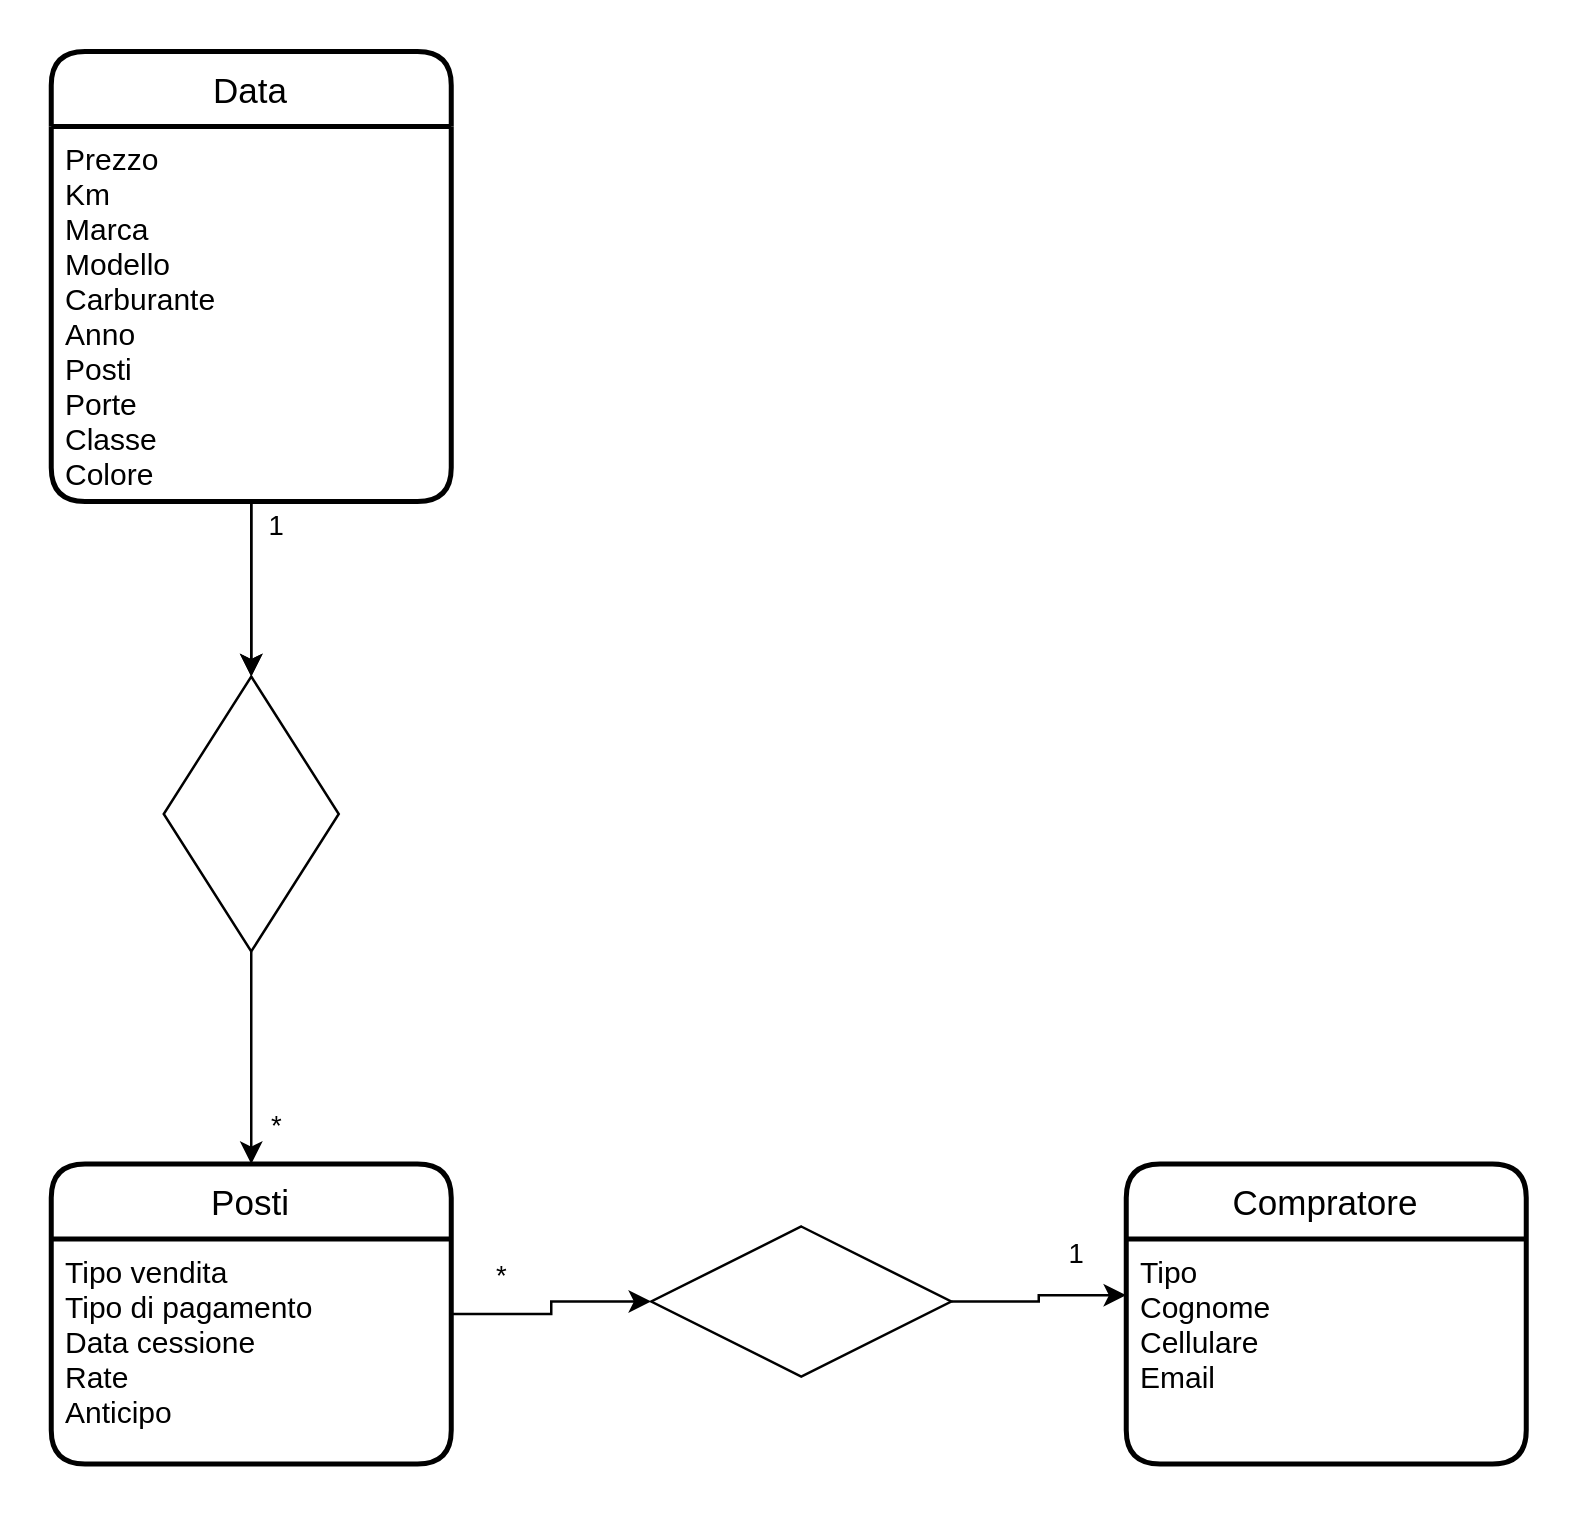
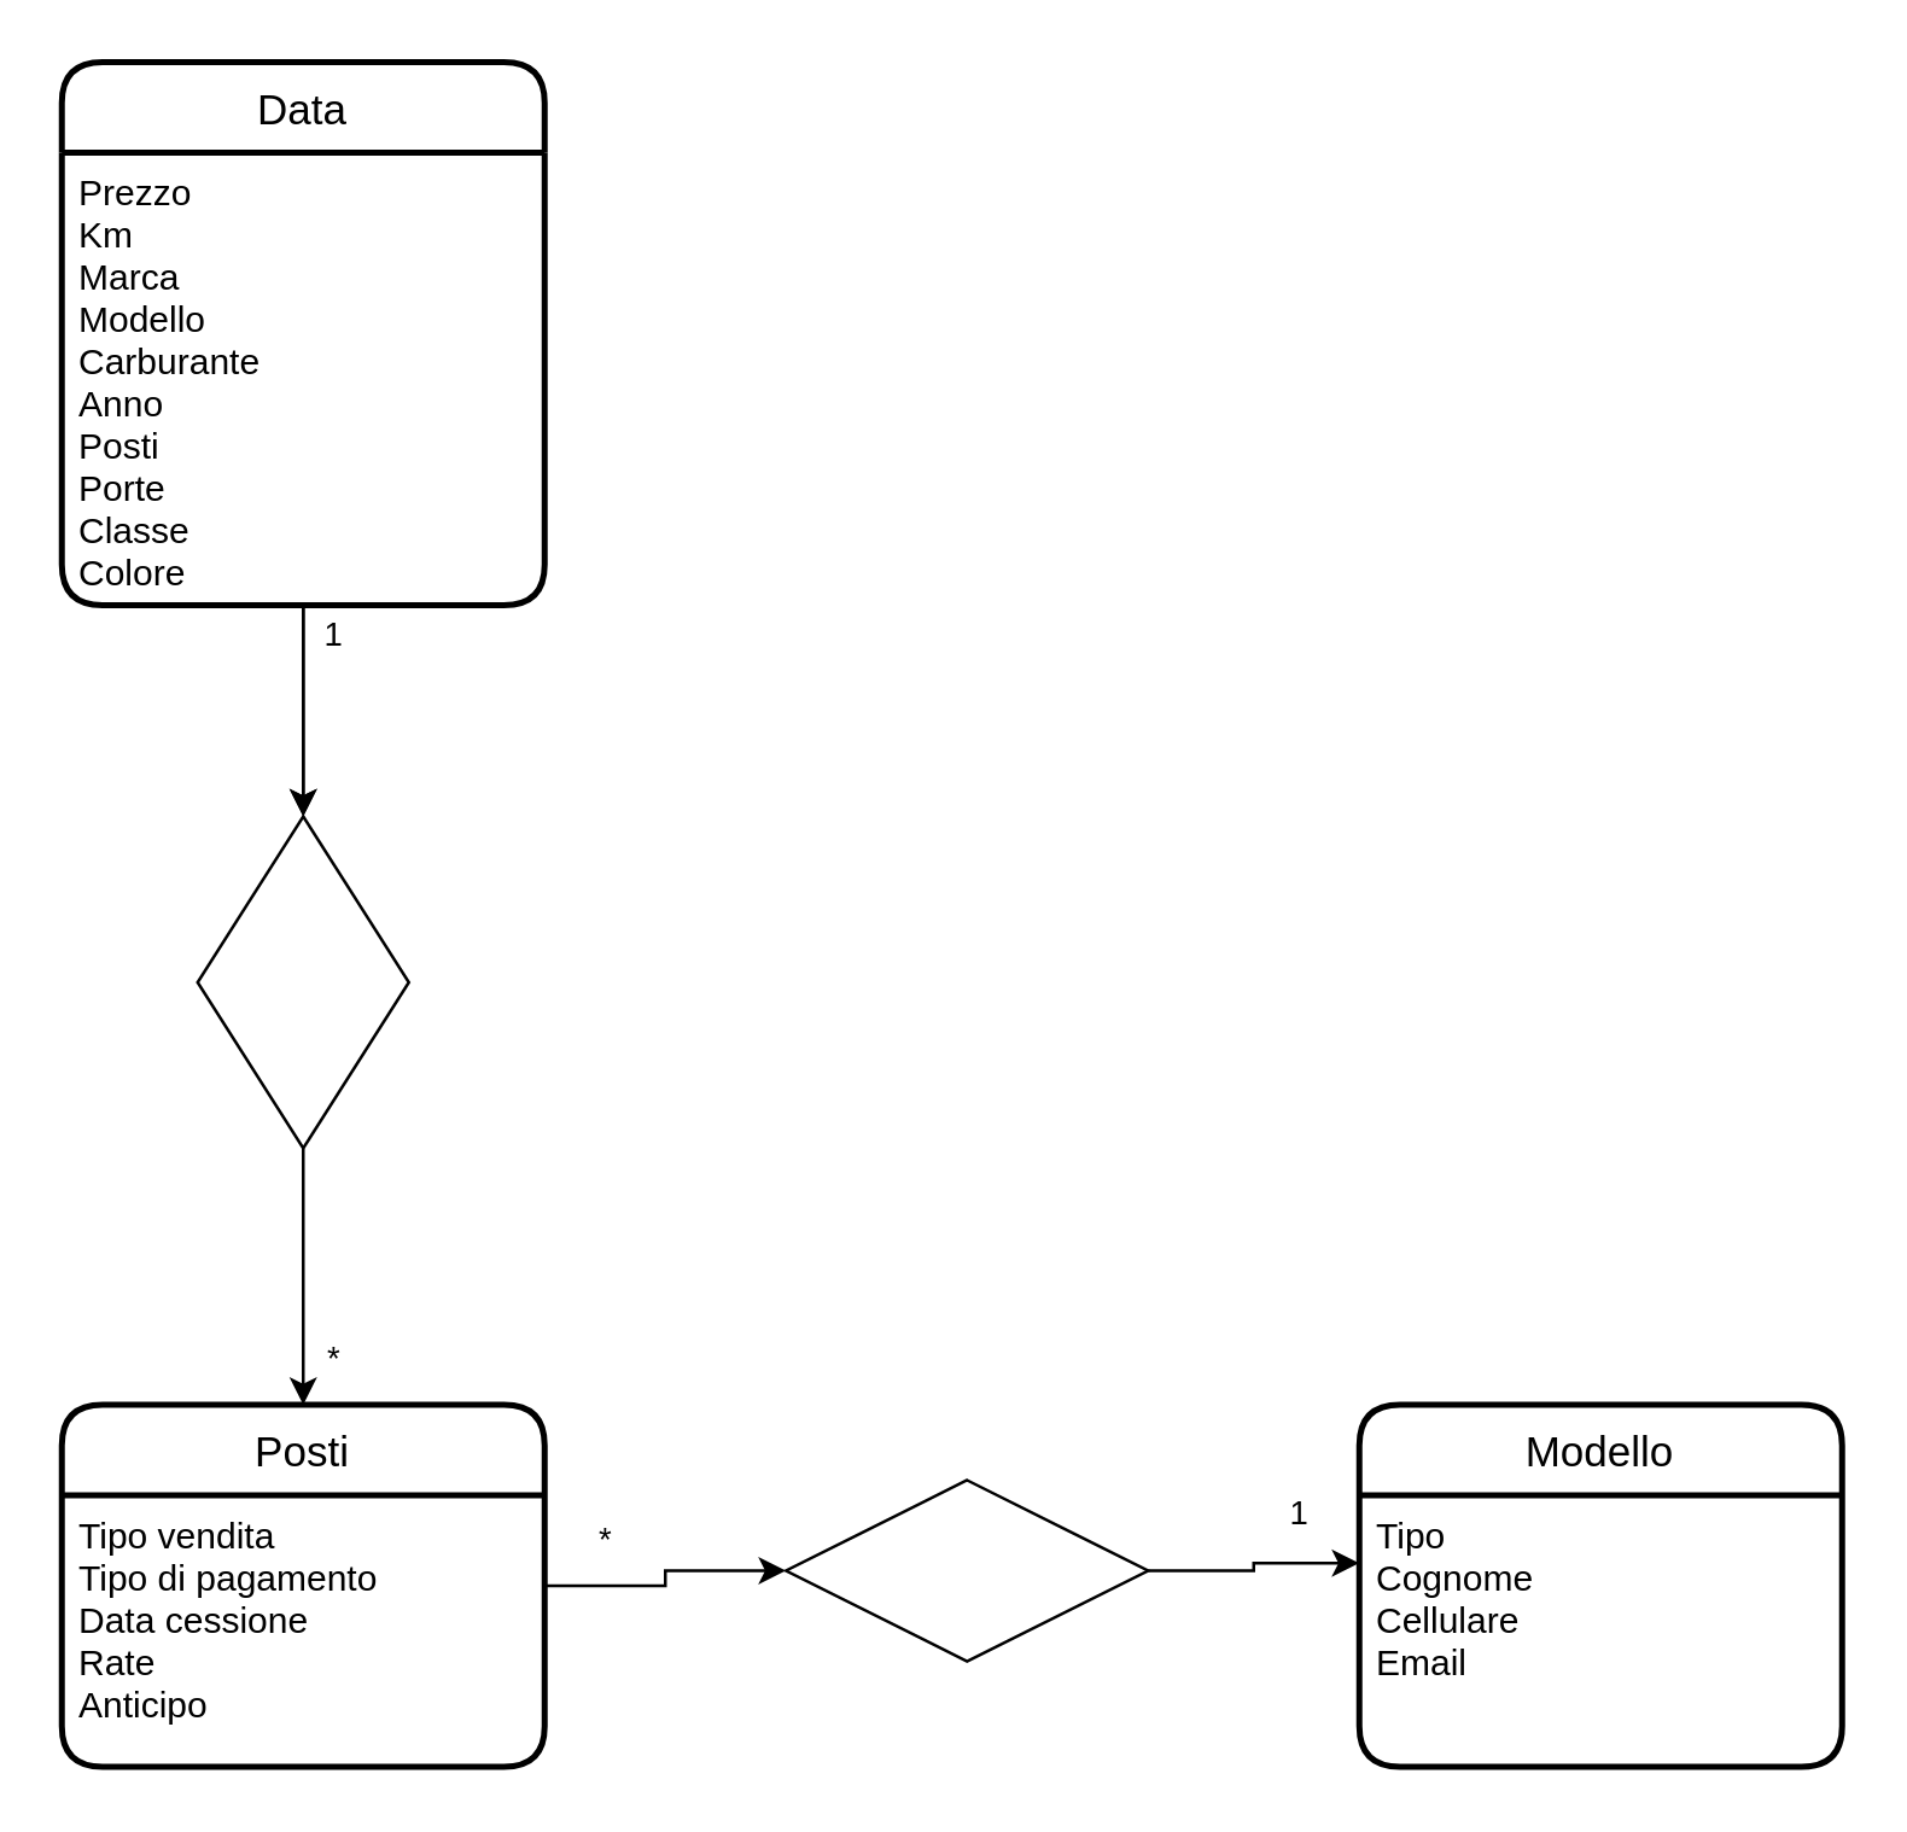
- <mxCell id="4" value="Compratore" style="swimlane;childLayout=stackLayout;horizontal=1;startSize=30;horizontalStack=0;rounded=1;fontSize=14;fontStyle=0;strokeWidth=2;resizeParent=0;resizeLast=1;shadow=0;dashed=0;align=center;" vertex="1" parent="1"><mxGeometry x="450" y="465" width="160" height="120" as="geometry" /></mxCell>
+ <mxCell id="4" value="Modello" style="swimlane;childLayout=stackLayout;horizontal=1;startSize=30;horizontalStack=0;rounded=1;fontSize=14;fontStyle=0;strokeWidth=2;resizeParent=0;resizeLast=1;shadow=0;dashed=0;align=center;" vertex="1" parent="1"><mxGeometry x="450" y="465" width="160" height="120" as="geometry" /></mxCell>
